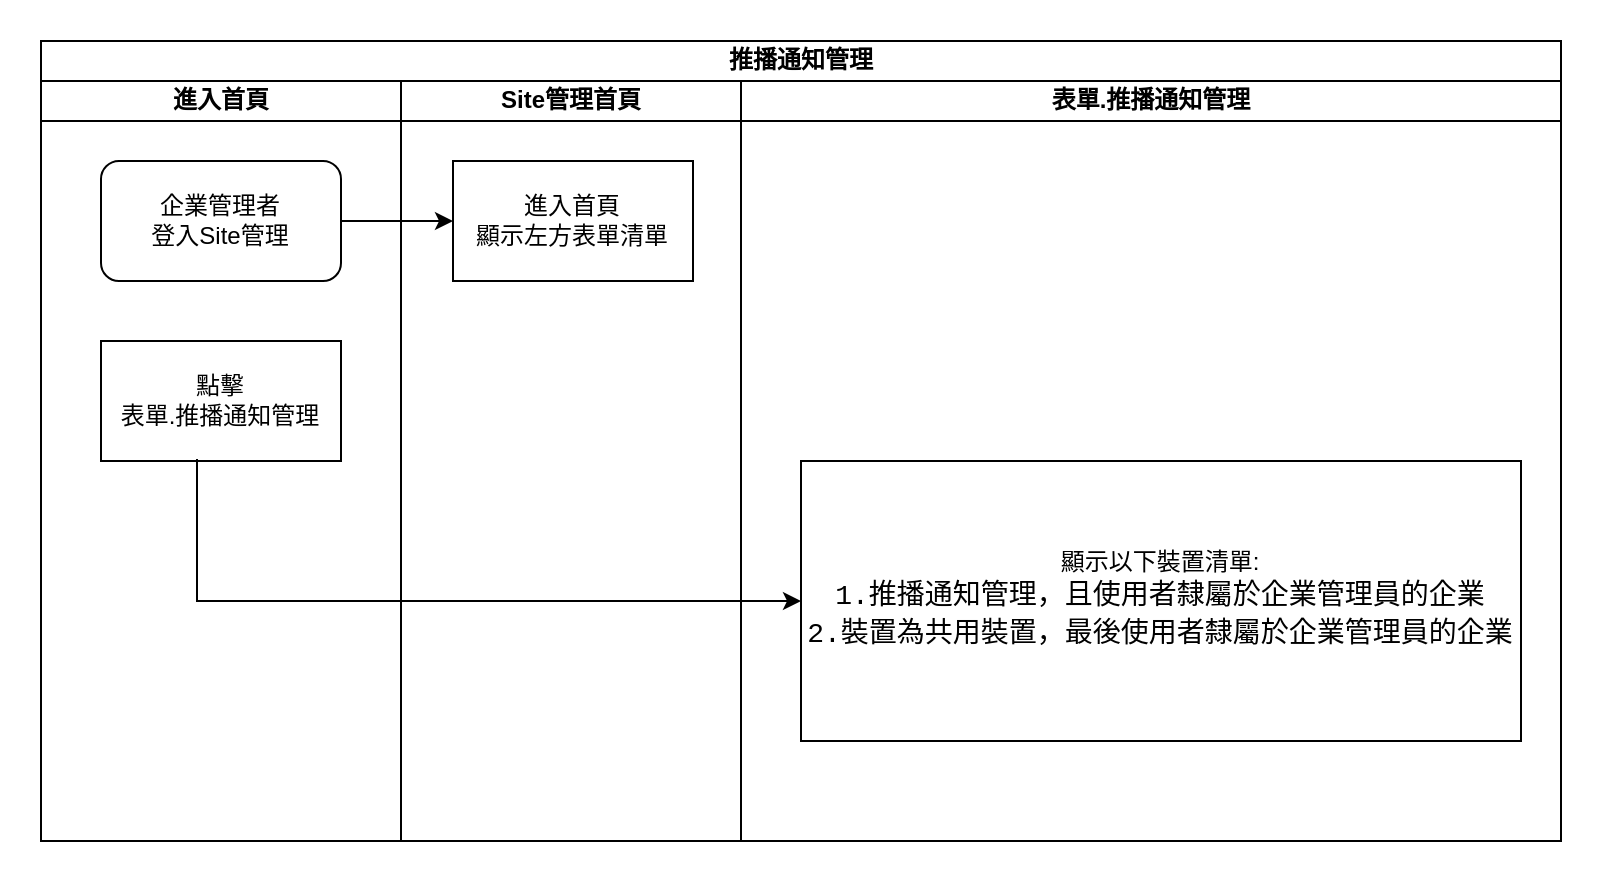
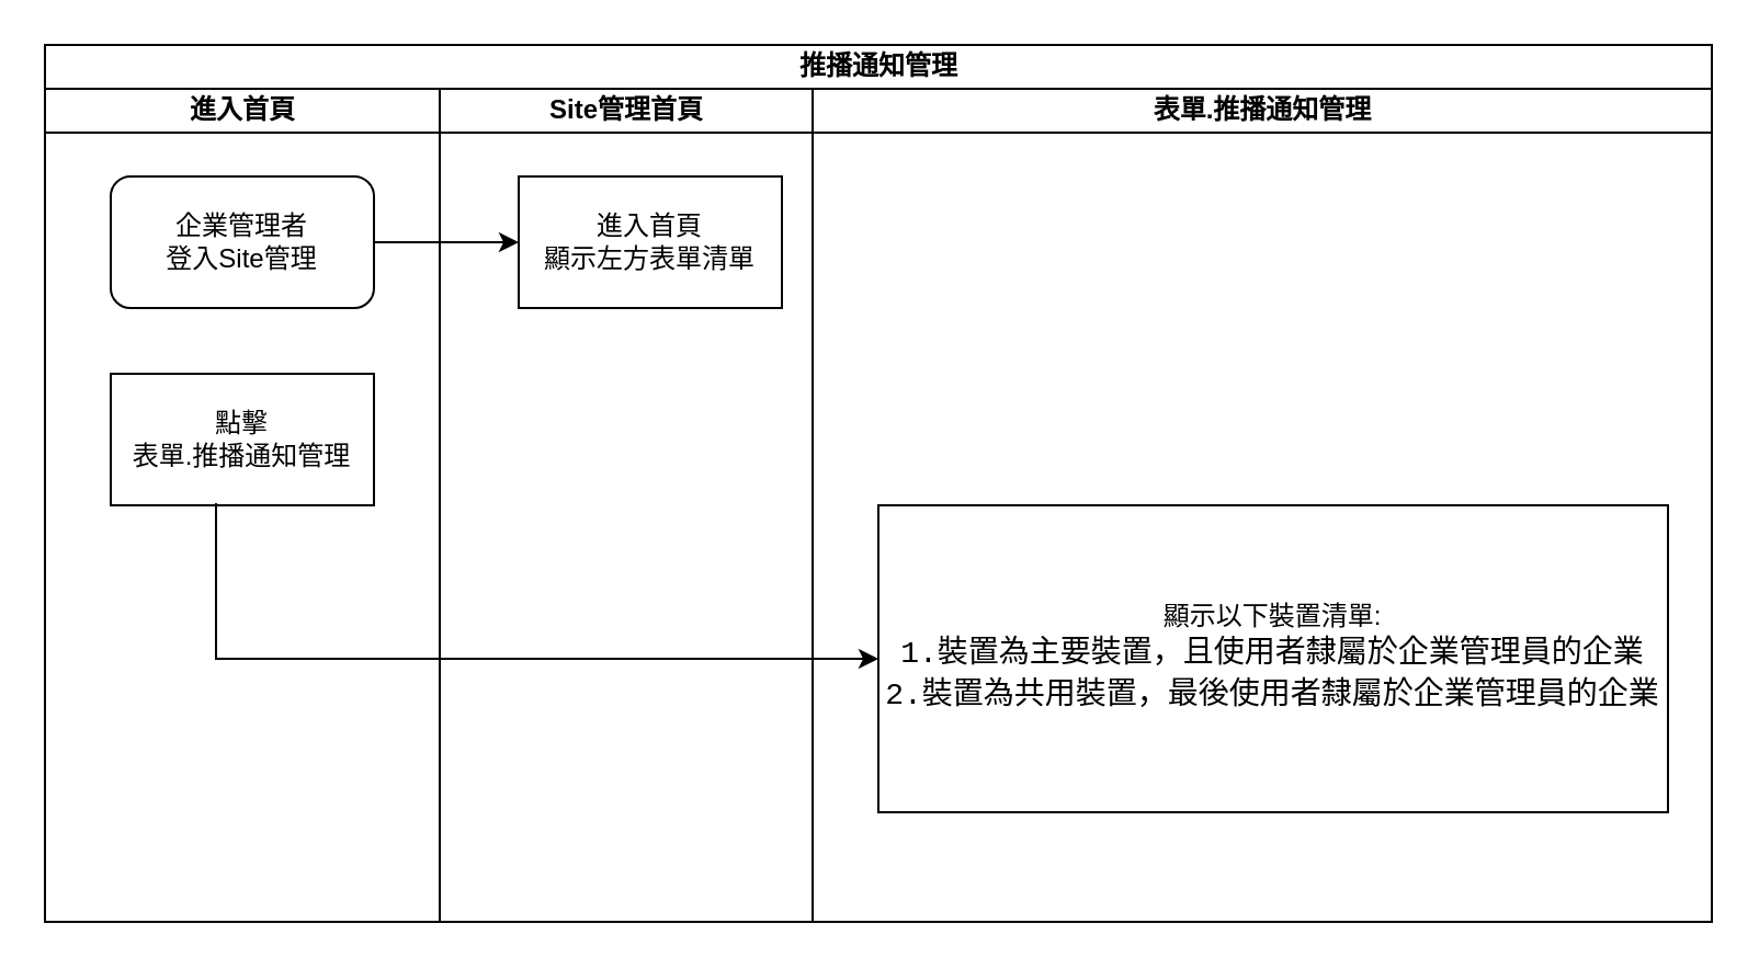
- <mxCell id="7" value="進入首頁&lt;br&gt;顯示左方表單清單" style="rounded=0;whiteSpace=wrap;html=1;fontSize=12;" parent="6" vertex="1"><mxGeometry x="26" y="40" width="120" height="60" as="geometry" /></mxCell>
+ <mxCell id="7" value="進入首頁&lt;br&gt;顯示左方表單清單" style="rounded=0;whiteSpace=wrap;html=1;fontSize=12;" parent="6" vertex="1"><mxGeometry x="36" y="40" width="120" height="60" as="geometry" /></mxCell>
- <mxCell id="9" value="&lt;span style=&quot;background-color: rgb(255 , 255 , 255)&quot;&gt;顯示以下裝置清單:&lt;br&gt;&lt;/span&gt;&lt;div style=&quot;font-family: &amp;#34;consolas&amp;#34; , &amp;#34;courier new&amp;#34; , monospace ; font-size: 14px ; line-height: 19px&quot;&gt;&lt;span style=&quot;background-color: rgb(255 , 255 , 255)&quot;&gt;1.推播通知管理，且使用者隸屬於企業管理員的企業&lt;br&gt;2.&lt;span style=&quot;font-family: &amp;#34;consolas&amp;#34; , &amp;#34;courier new&amp;#34; , monospace&quot;&gt;裝置為共用裝置，最後使用者隸屬於企業管理員的企業&lt;/span&gt;&lt;/span&gt;&lt;/div&gt;" style="rounded=0;whiteSpace=wrap;html=1;fontSize=12;" parent="8" vertex="1"><mxGeometry x="30" y="190" width="360" height="140" as="geometry" /></mxCell>
+ <mxCell id="9" value="&lt;span style=&quot;background-color: rgb(255 , 255 , 255)&quot;&gt;顯示以下裝置清單:&lt;br&gt;&lt;/span&gt;&lt;div style=&quot;font-family: &amp;#34;consolas&amp;#34; , &amp;#34;courier new&amp;#34; , monospace ; font-size: 14px ; line-height: 19px&quot;&gt;&lt;span style=&quot;background-color: rgb(255 , 255 , 255)&quot;&gt;1.裝置為主要裝置，且使用者隸屬於企業管理員的企業&lt;br&gt;2.&lt;span style=&quot;font-family: &amp;#34;consolas&amp;#34; , &amp;#34;courier new&amp;#34; , monospace&quot;&gt;裝置為共用裝置，最後使用者隸屬於企業管理員的企業&lt;/span&gt;&lt;/span&gt;&lt;/div&gt;" style="rounded=0;whiteSpace=wrap;html=1;fontSize=12;" parent="8" vertex="1"><mxGeometry x="30" y="190" width="360" height="140" as="geometry" /></mxCell>
